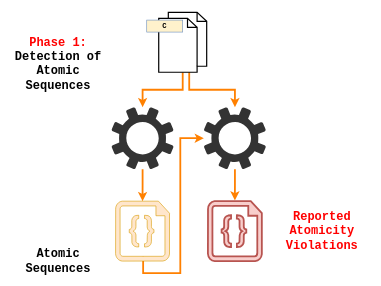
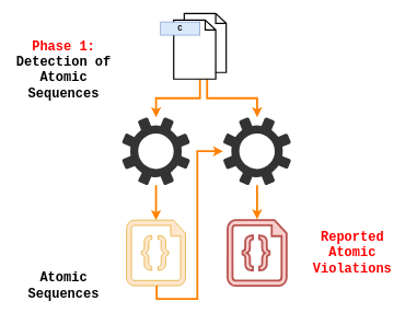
- <mxCell id="8" value="C" style="rounded=0;whiteSpace=wrap;html=1;fillColor=#fff2cc;strokeColor=#6c8ebf;fontStyle=1;fontFamily=Courier New;" parent="1" vertex="1"><mxGeometry x="244" y="33" width="60" height="20" as="geometry" /></mxCell>
+ <mxCell id="8" value="C" style="rounded=0;whiteSpace=wrap;html=1;fillColor=#dae8fc;strokeColor=#6c8ebf;fontStyle=1;fontFamily=Courier New;" parent="1" vertex="1"><mxGeometry x="244" y="33" width="60" height="20" as="geometry" /></mxCell>
- <mxCell id="11" value="Reported Atomicity Violations" style="text;html=1;strokeColor=none;fillColor=none;align=center;verticalAlign=middle;whiteSpace=wrap;rounded=0;fontSize=20;fontFamily=Courier New;fontStyle=1;fontColor=#FF0000;" parent="1" vertex="1"><mxGeometry x="460" y="352.5" width="153" height="65" as="geometry" /></mxCell>
+ <mxCell id="11" value="Reported Atomic Violations" style="text;html=1;strokeColor=none;fillColor=none;align=center;verticalAlign=middle;whiteSpace=wrap;rounded=0;fontSize=20;fontFamily=Courier New;fontStyle=1;fontColor=#FF0000;" parent="1" vertex="1"><mxGeometry x="460" y="352.5" width="153" height="65" as="geometry" /></mxCell>
